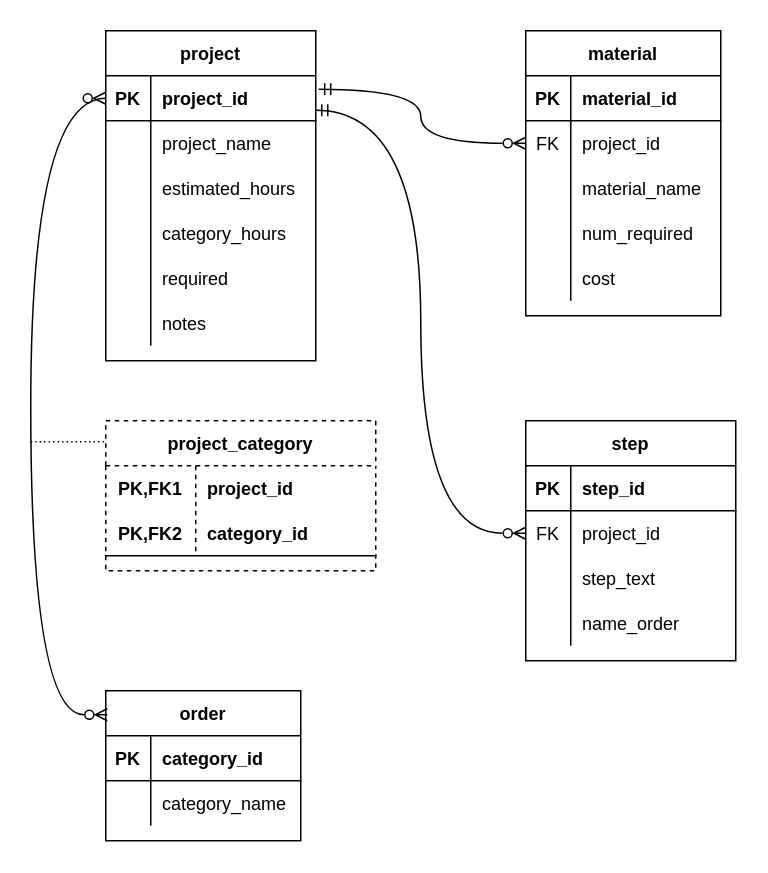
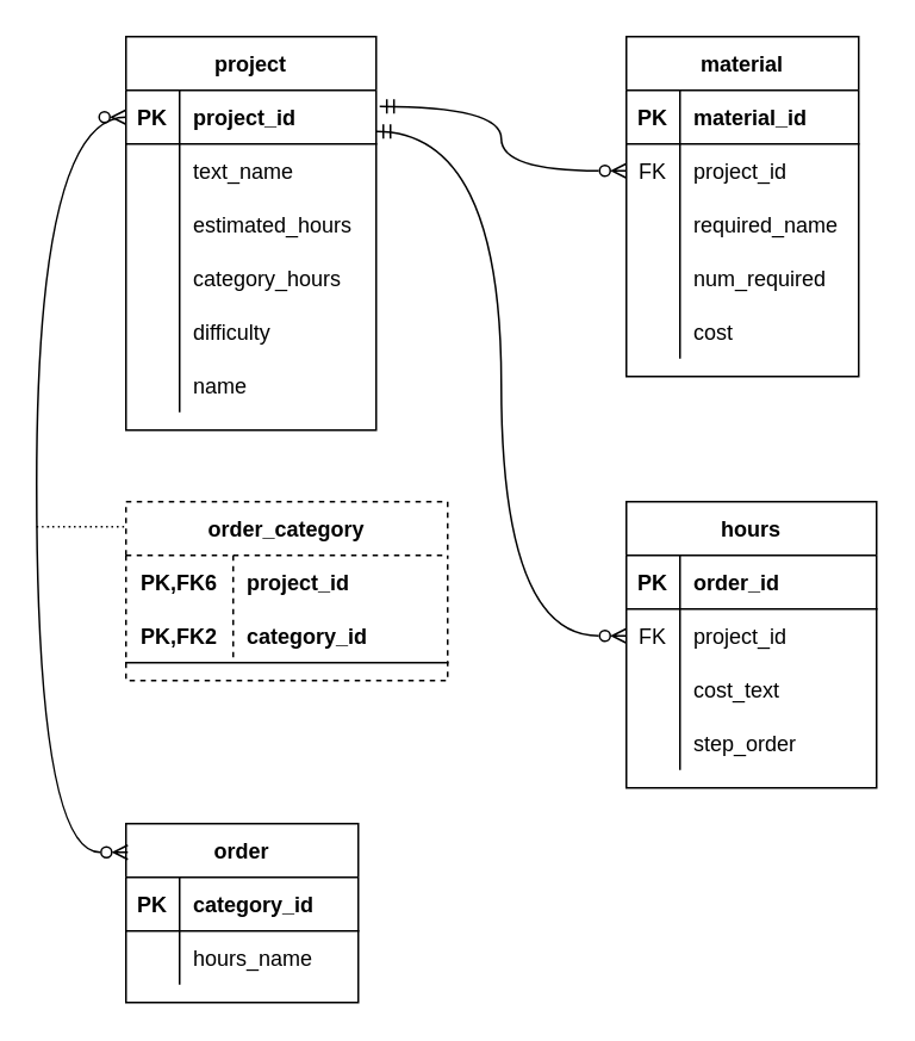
- <mxCell id="8" value="project_name" style="shape=partialRectangle;connectable=0;fillColor=none;top=0;left=0;bottom=0;right=0;align=left;spacingLeft=6;overflow=hidden;" parent="6" vertex="1"><mxGeometry x="30" width="110" height="30" as="geometry"><mxRectangle width="110" height="30" as="alternateBounds" /></mxGeometry></mxCell>
+ <mxCell id="8" value="text_name" style="shape=partialRectangle;connectable=0;fillColor=none;top=0;left=0;bottom=0;right=0;align=left;spacingLeft=6;overflow=hidden;" parent="6" vertex="1"><mxGeometry x="30" width="110" height="30" as="geometry"><mxRectangle width="110" height="30" as="alternateBounds" /></mxGeometry></mxCell>
- <mxCell id="30" value="material_name" style="shape=partialRectangle;connectable=0;fillColor=none;top=0;left=0;bottom=0;right=0;align=left;spacingLeft=6;overflow=hidden;" parent="28" vertex="1"><mxGeometry x="30" width="100" height="30" as="geometry"><mxRectangle width="100" height="30" as="alternateBounds" /></mxGeometry></mxCell>
+ <mxCell id="30" value="required_name" style="shape=partialRectangle;connectable=0;fillColor=none;top=0;left=0;bottom=0;right=0;align=left;spacingLeft=6;overflow=hidden;" parent="28" vertex="1"><mxGeometry x="30" width="100" height="30" as="geometry"><mxRectangle width="100" height="30" as="alternateBounds" /></mxGeometry></mxCell>
- <mxCell id="17" value="required" style="shape=partialRectangle;connectable=0;fillColor=none;top=0;left=0;bottom=0;right=0;align=left;spacingLeft=6;overflow=hidden;" parent="15" vertex="1"><mxGeometry x="30" width="110" height="30" as="geometry"><mxRectangle width="110" height="30" as="alternateBounds" /></mxGeometry></mxCell>
+ <mxCell id="17" value="difficulty" style="shape=partialRectangle;connectable=0;fillColor=none;top=0;left=0;bottom=0;right=0;align=left;spacingLeft=6;overflow=hidden;" parent="15" vertex="1"><mxGeometry x="30" width="110" height="30" as="geometry"><mxRectangle width="110" height="30" as="alternateBounds" /></mxGeometry></mxCell>
- <mxCell id="20" value="notes" style="shape=partialRectangle;connectable=0;fillColor=none;top=0;left=0;bottom=0;right=0;align=left;spacingLeft=6;overflow=hidden;" parent="18" vertex="1"><mxGeometry x="30" width="110" height="30" as="geometry"><mxRectangle width="110" height="30" as="alternateBounds" /></mxGeometry></mxCell>
+ <mxCell id="20" value="name" style="shape=partialRectangle;connectable=0;fillColor=none;top=0;left=0;bottom=0;right=0;align=left;spacingLeft=6;overflow=hidden;" parent="18" vertex="1"><mxGeometry x="30" width="110" height="30" as="geometry"><mxRectangle width="110" height="30" as="alternateBounds" /></mxGeometry></mxCell>
- <mxCell id="57" value="project_category" style="shape=table;startSize=30;container=1;collapsible=1;childLayout=tableLayout;fixedRows=1;rowLines=0;fontStyle=1;align=center;resizeLast=1;dashed=1;" parent="1" vertex="1"><mxGeometry x="70" y="280" width="180" height="100" as="geometry" /></mxCell>
+ <mxCell id="57" value="order_category" style="shape=table;startSize=30;container=1;collapsible=1;childLayout=tableLayout;fixedRows=1;rowLines=0;fontStyle=1;align=center;resizeLast=1;dashed=1;" parent="1" vertex="1"><mxGeometry x="70" y="280" width="180" height="100" as="geometry" /></mxCell>
- <mxCell id="37" value="step" style="shape=table;startSize=30;container=1;collapsible=1;childLayout=tableLayout;fixedRows=1;rowLines=0;fontStyle=1;align=center;resizeLast=1;" parent="1" vertex="1"><mxGeometry x="350" y="280" width="140" height="160" as="geometry" /></mxCell>
+ <mxCell id="37" value="hours" style="shape=table;startSize=30;container=1;collapsible=1;childLayout=tableLayout;fixedRows=1;rowLines=0;fontStyle=1;align=center;resizeLast=1;" parent="1" vertex="1"><mxGeometry x="350" y="280" width="140" height="160" as="geometry" /></mxCell>
- <mxCell id="59" value="PK,FK1" style="shape=partialRectangle;connectable=0;fillColor=none;top=0;left=0;bottom=0;right=0;fontStyle=1;overflow=hidden;" parent="58" vertex="1"><mxGeometry width="60" height="30" as="geometry"><mxRectangle width="60" height="30" as="alternateBounds" /></mxGeometry></mxCell>
+ <mxCell id="59" value="PK,FK6" style="shape=partialRectangle;connectable=0;fillColor=none;top=0;left=0;bottom=0;right=0;fontStyle=1;overflow=hidden;" parent="58" vertex="1"><mxGeometry width="60" height="30" as="geometry"><mxRectangle width="60" height="30" as="alternateBounds" /></mxGeometry></mxCell>
- <mxCell id="40" value="step_id" style="shape=partialRectangle;connectable=0;fillColor=none;top=0;left=0;bottom=0;right=0;align=left;spacingLeft=6;fontStyle=1;overflow=hidden;" parent="38" vertex="1"><mxGeometry x="30" width="110" height="30" as="geometry"><mxRectangle width="110" height="30" as="alternateBounds" /></mxGeometry></mxCell>
+ <mxCell id="40" value="order_id" style="shape=partialRectangle;connectable=0;fillColor=none;top=0;left=0;bottom=0;right=0;align=left;spacingLeft=6;fontStyle=1;overflow=hidden;" parent="38" vertex="1"><mxGeometry x="30" width="110" height="30" as="geometry"><mxRectangle width="110" height="30" as="alternateBounds" /></mxGeometry></mxCell>
- <mxCell id="46" value="step_text" style="shape=partialRectangle;connectable=0;fillColor=none;top=0;left=0;bottom=0;right=0;align=left;spacingLeft=6;overflow=hidden;" parent="44" vertex="1"><mxGeometry x="30" width="110" height="30" as="geometry"><mxRectangle width="110" height="30" as="alternateBounds" /></mxGeometry></mxCell>
+ <mxCell id="46" value="cost_text" style="shape=partialRectangle;connectable=0;fillColor=none;top=0;left=0;bottom=0;right=0;align=left;spacingLeft=6;overflow=hidden;" parent="44" vertex="1"><mxGeometry x="30" width="110" height="30" as="geometry"><mxRectangle width="110" height="30" as="alternateBounds" /></mxGeometry></mxCell>
- <mxCell id="49" value="name_order" style="shape=partialRectangle;connectable=0;fillColor=none;top=0;left=0;bottom=0;right=0;align=left;spacingLeft=6;overflow=hidden;" parent="47" vertex="1"><mxGeometry x="30" width="110" height="30" as="geometry"><mxRectangle width="110" height="30" as="alternateBounds" /></mxGeometry></mxCell>
+ <mxCell id="49" value="step_order" style="shape=partialRectangle;connectable=0;fillColor=none;top=0;left=0;bottom=0;right=0;align=left;spacingLeft=6;overflow=hidden;" parent="47" vertex="1"><mxGeometry x="30" width="110" height="30" as="geometry"><mxRectangle width="110" height="30" as="alternateBounds" /></mxGeometry></mxCell>
- <mxCell id="56" value="category_name" style="shape=partialRectangle;connectable=0;fillColor=none;top=0;left=0;bottom=0;right=0;align=left;spacingLeft=6;overflow=hidden;" parent="54" vertex="1"><mxGeometry x="30" width="100" height="30" as="geometry"><mxRectangle width="100" height="30" as="alternateBounds" /></mxGeometry></mxCell>
+ <mxCell id="56" value="hours_name" style="shape=partialRectangle;connectable=0;fillColor=none;top=0;left=0;bottom=0;right=0;align=left;spacingLeft=6;overflow=hidden;" parent="54" vertex="1"><mxGeometry x="30" width="100" height="30" as="geometry"><mxRectangle width="100" height="30" as="alternateBounds" /></mxGeometry></mxCell>
